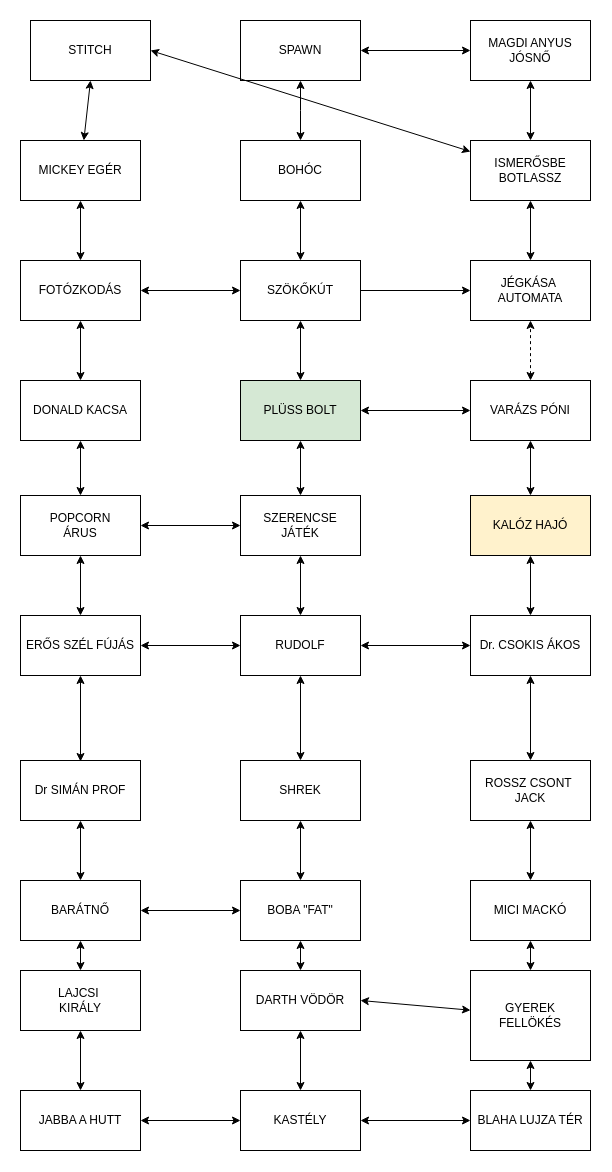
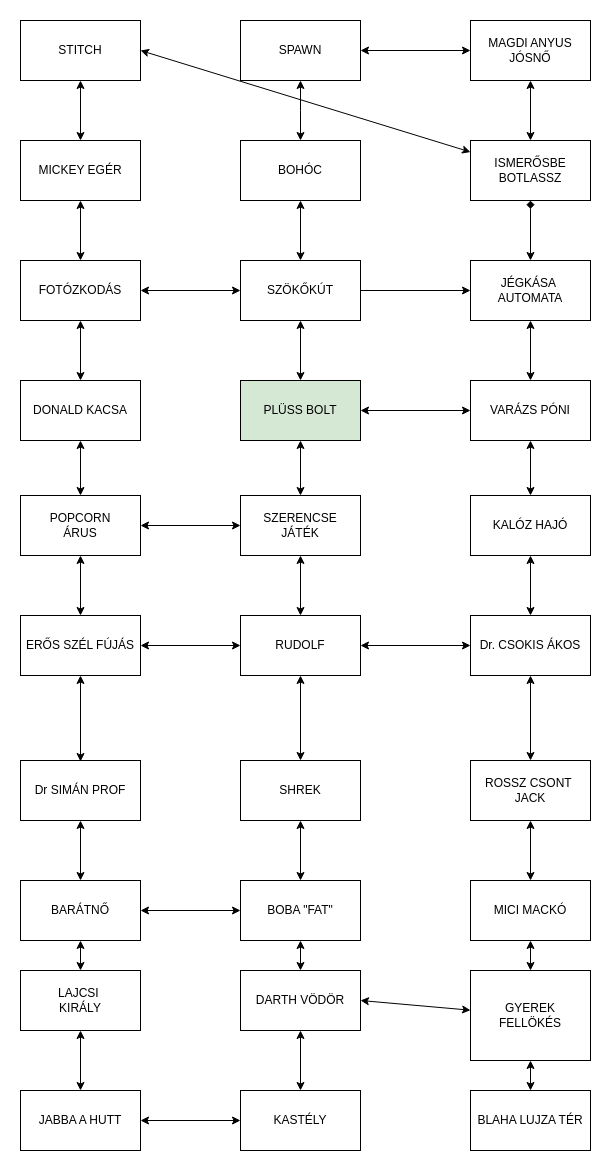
- <mxCell id="3" value="STITCH" style="rounded=0;whiteSpace=wrap;html=1;" parent="1" vertex="1"><mxGeometry x="30" y="20" width="120" height="60" as="geometry" /></mxCell>
+ <mxCell id="3" value="STITCH" style="rounded=0;whiteSpace=wrap;html=1;" parent="1" vertex="1"><mxGeometry x="20" y="20" width="120" height="60" as="geometry" /></mxCell>
- <mxCell id="64" value="" style="endArrow=classic;startArrow=classic;html=1;rounded=0;entryX=0.5;entryY=1;entryDx=0;entryDy=0;" parent="1" source="17" target="46" edge="1"><mxGeometry width="50" height="50" relative="1" as="geometry"><mxPoint x="320" y="400" as="sourcePoint" /><mxPoint x="520" y="220" as="targetPoint" /><Array as="points" /></mxGeometry></mxCell>
+ <mxCell id="64" value="" style="endArrow=diamond;startArrow=classic;html=1;rounded=0;entryX=0.5;entryY=1;entryDx=0;entryDy=0;" parent="1" source="17" target="46" edge="1"><mxGeometry width="50" height="50" relative="1" as="geometry"><mxPoint x="320" y="400" as="sourcePoint" /><mxPoint x="520" y="220" as="targetPoint" /><Array as="points" /></mxGeometry></mxCell>
- <mxCell id="23" value="" style="endArrow=classic;startArrow=classic;html=1;rounded=0;exitX=0.5;exitY=0;exitDx=0;exitDy=0;entryX=0.5;entryY=1;entryDx=0;entryDy=0;dashed=1;" parent="1" source="20" target="17" edge="1"><mxGeometry width="50" height="50" relative="1" as="geometry"><mxPoint x="310" y="390" as="sourcePoint" /><mxPoint x="310" y="330" as="targetPoint" /><Array as="points" /></mxGeometry></mxCell>
+ <mxCell id="23" value="" style="endArrow=classic;startArrow=classic;html=1;rounded=0;exitX=0.5;exitY=0;exitDx=0;exitDy=0;entryX=0.5;entryY=1;entryDx=0;entryDy=0;" parent="1" source="20" target="17" edge="1"><mxGeometry width="50" height="50" relative="1" as="geometry"><mxPoint x="310" y="390" as="sourcePoint" /><mxPoint x="310" y="330" as="targetPoint" /><Array as="points" /></mxGeometry></mxCell>
- <mxCell id="27" value="KALÓZ HAJÓ" style="rounded=0;whiteSpace=wrap;html=1;fillColor=#fff2cc;" parent="1" vertex="1"><mxGeometry x="470" y="495" width="120" height="60" as="geometry" /></mxCell>
+ <mxCell id="27" value="KALÓZ HAJÓ" style="rounded=0;whiteSpace=wrap;html=1;" parent="1" vertex="1"><mxGeometry x="470" y="495" width="120" height="60" as="geometry" /></mxCell>
- <mxCell id="52" value="" style="endArrow=classic;startArrow=classic;html=1;rounded=0;entryX=0;entryY=0.5;entryDx=0;entryDy=0;exitX=1;exitY=0.5;exitDx=0;exitDy=0;" parent="1" source="48" target="51" edge="1"><mxGeometry width="50" height="50" relative="1" as="geometry"><mxPoint x="110" y="1470" as="sourcePoint" /><mxPoint x="160" y="1420" as="targetPoint" /></mxGeometry></mxCell>
